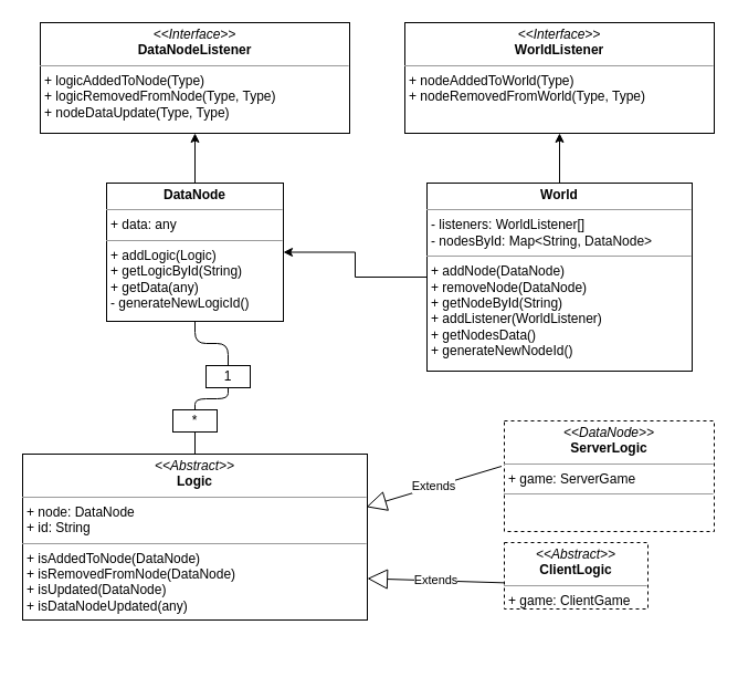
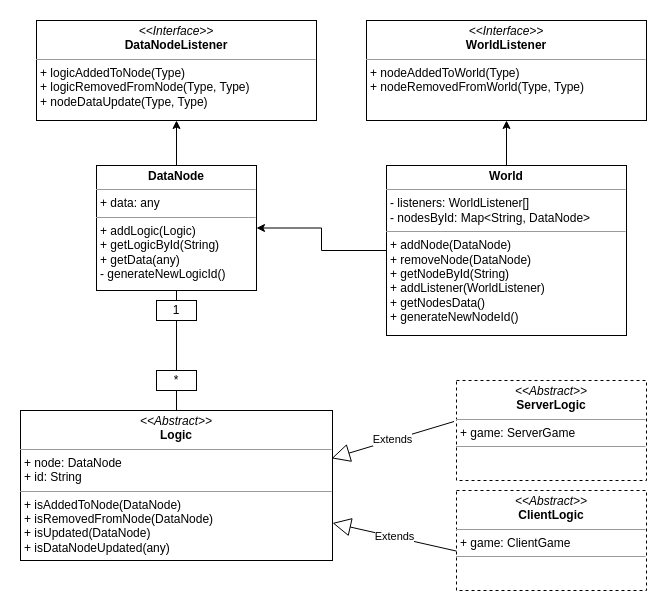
- <mxCell id="12" value="1" style="text;html=1;strokeColor=#000000;fillColor=none;align=center;verticalAlign=middle;whiteSpace=wrap;rounded=0;" parent="1" vertex="1"><mxGeometry x="186" y="330" width="40" height="20" as="geometry" /></mxCell>
+ <mxCell id="12" value="1" style="text;html=1;strokeColor=#000000;fillColor=none;align=center;verticalAlign=middle;whiteSpace=wrap;rounded=0;" parent="1" vertex="1"><mxGeometry x="156" y="300" width="40" height="20" as="geometry" /></mxCell>
- <mxCell id="19" value="&lt;p style=&quot;margin: 0px ; margin-top: 4px ; text-align: center&quot;&gt;&lt;i&gt;&amp;lt;&amp;lt;DataNode&amp;gt;&amp;gt;&lt;/i&gt;&lt;br&gt;&lt;b&gt;ServerLogic&lt;/b&gt;&lt;/p&gt;&lt;hr size=&quot;1&quot;&gt;&lt;p style=&quot;margin: 0px ; margin-left: 4px&quot;&gt;+ game: ServerGame&lt;br&gt;&lt;/p&gt;&lt;hr size=&quot;1&quot;&gt;&lt;p style=&quot;margin: 0px ; margin-left: 4px&quot;&gt;&lt;br&gt;&lt;/p&gt;" style="verticalAlign=top;align=left;overflow=fill;fontSize=12;fontFamily=Helvetica;html=1;strokeColor=#000000;strokeWidth=1;fillColor=#ffffff;dashed=1;" parent="1" vertex="1"><mxGeometry x="456" y="380" width="190" height="100" as="geometry" /></mxCell>
+ <mxCell id="19" value="&lt;p style=&quot;margin: 0px ; margin-top: 4px ; text-align: center&quot;&gt;&lt;i&gt;&amp;lt;&amp;lt;Abstract&amp;gt;&amp;gt;&lt;/i&gt;&lt;br&gt;&lt;b&gt;ServerLogic&lt;/b&gt;&lt;/p&gt;&lt;hr size=&quot;1&quot;&gt;&lt;p style=&quot;margin: 0px ; margin-left: 4px&quot;&gt;+ game: ServerGame&lt;br&gt;&lt;/p&gt;&lt;hr size=&quot;1&quot;&gt;&lt;p style=&quot;margin: 0px ; margin-left: 4px&quot;&gt;&lt;br&gt;&lt;/p&gt;" style="verticalAlign=top;align=left;overflow=fill;fontSize=12;fontFamily=Helvetica;html=1;strokeColor=#000000;strokeWidth=1;fillColor=#ffffff;dashed=1;" parent="1" vertex="1"><mxGeometry x="456" y="380" width="190" height="100" as="geometry" /></mxCell>
- <mxCell id="18" value="&lt;p style=&quot;margin: 0px ; margin-top: 4px ; text-align: center&quot;&gt;&lt;i&gt;&amp;lt;&amp;lt;Abstract&amp;gt;&amp;gt;&lt;/i&gt;&lt;br&gt;&lt;b&gt;ClientLogic&lt;/b&gt;&lt;/p&gt;&lt;hr size=&quot;1&quot;&gt;&lt;p style=&quot;margin: 0px ; margin-left: 4px&quot;&gt;+ game: ClientGame&lt;br&gt;&lt;/p&gt;&lt;hr size=&quot;1&quot;&gt;&lt;p style=&quot;margin: 0px ; margin-left: 4px&quot;&gt;&lt;br&gt;&lt;/p&gt;" style="verticalAlign=top;align=left;overflow=fill;fontSize=12;fontFamily=Helvetica;html=1;strokeColor=#000000;strokeWidth=1;fillColor=#ffffff;dashed=1;" parent="1" vertex="1"><mxGeometry x="456" y="490" width="130" height="60" as="geometry" /></mxCell>
+ <mxCell id="18" value="&lt;p style=&quot;margin: 0px ; margin-top: 4px ; text-align: center&quot;&gt;&lt;i&gt;&amp;lt;&amp;lt;Abstract&amp;gt;&amp;gt;&lt;/i&gt;&lt;br&gt;&lt;b&gt;ClientLogic&lt;/b&gt;&lt;/p&gt;&lt;hr size=&quot;1&quot;&gt;&lt;p style=&quot;margin: 0px ; margin-left: 4px&quot;&gt;+ game: ClientGame&lt;br&gt;&lt;/p&gt;&lt;hr size=&quot;1&quot;&gt;&lt;p style=&quot;margin: 0px ; margin-left: 4px&quot;&gt;&lt;br&gt;&lt;/p&gt;" style="verticalAlign=top;align=left;overflow=fill;fontSize=12;fontFamily=Helvetica;html=1;strokeColor=#000000;strokeWidth=1;fillColor=#ffffff;dashed=1;" parent="1" vertex="1"><mxGeometry x="456" y="490" width="190" height="100" as="geometry" /></mxCell>
